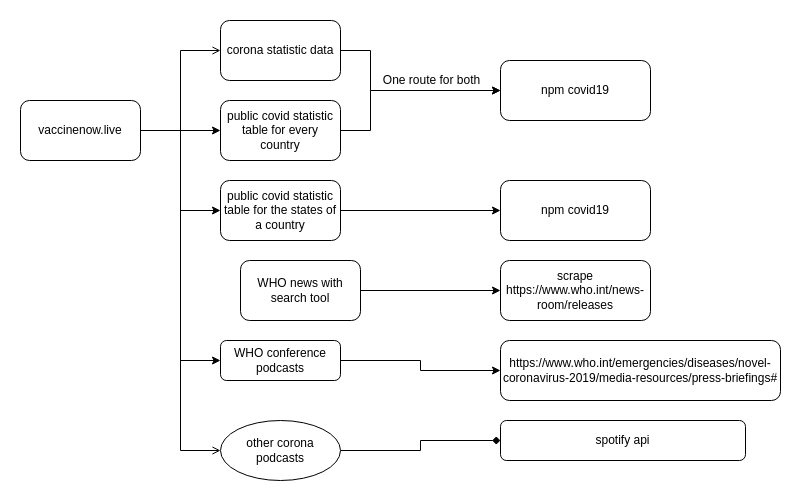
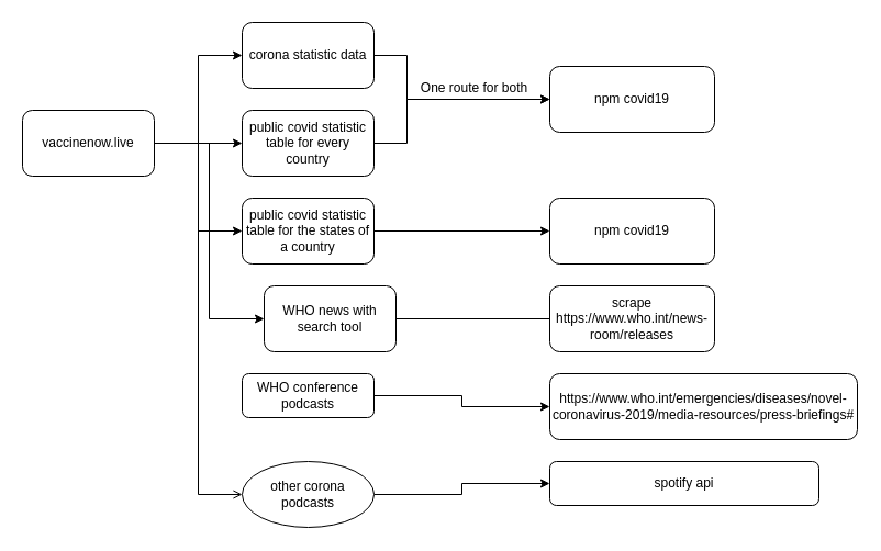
- <mxCell id="3" style="edgeStyle=orthogonalEdgeStyle;rounded=0;orthogonalLoop=1;jettySize=auto;html=1;exitX=1;exitY=0.5;exitDx=0;exitDy=0;entryX=0;entryY=0.5;entryDx=0;entryDy=0;endArrow=open;" parent="1" source="8" target="14" edge="1"><mxGeometry relative="1" as="geometry" /></mxCell>
+ <mxCell id="3" style="edgeStyle=orthogonalEdgeStyle;rounded=0;orthogonalLoop=1;jettySize=auto;html=1;exitX=1;exitY=0.5;exitDx=0;exitDy=0;entryX=0;entryY=0.5;entryDx=0;entryDy=0;" parent="1" source="8" target="14" edge="1"><mxGeometry relative="1" as="geometry" /></mxCell>
+ <mxCell id="5" style="edgeStyle=orthogonalEdgeStyle;rounded=0;orthogonalLoop=1;jettySize=auto;html=1;exitX=1;exitY=0.5;exitDx=0;exitDy=0;entryX=0;entryY=0.5;entryDx=0;entryDy=0;" edge="1" parent="1" source="8" target="19"><mxGeometry relative="1" as="geometry" /></mxCell>
- <mxCell id="18" value="" style="edgeStyle=orthogonalEdgeStyle;rounded=0;orthogonalLoop=1;jettySize=auto;html=1;" parent="1" source="19" target="20" edge="1"><mxGeometry relative="1" as="geometry" /></mxCell>
+ <mxCell id="18" value="" style="edgeStyle=orthogonalEdgeStyle;rounded=0;orthogonalLoop=1;jettySize=auto;html=1;endArrow=none;" parent="1" source="19" target="20" edge="1"><mxGeometry relative="1" as="geometry" /></mxCell>
- <mxCell id="6" style="edgeStyle=orthogonalEdgeStyle;rounded=0;orthogonalLoop=1;jettySize=auto;html=1;exitX=1;exitY=0.5;exitDx=0;exitDy=0;entryX=0;entryY=0.5;entryDx=0;entryDy=0;" edge="1" parent="1" source="8" target="22"><mxGeometry relative="1" as="geometry" /></mxCell>
- <mxCell id="24" value="" style="edgeStyle=orthogonalEdgeStyle;rounded=0;orthogonalLoop=1;jettySize=auto;html=1;endArrow=diamond;" parent="1" source="25" target="26" edge="1"><mxGeometry relative="1" as="geometry" /></mxCell>
+ <mxCell id="24" value="" style="edgeStyle=orthogonalEdgeStyle;rounded=0;orthogonalLoop=1;jettySize=auto;html=1;" parent="1" source="25" target="26" edge="1"><mxGeometry relative="1" as="geometry" /></mxCell>
